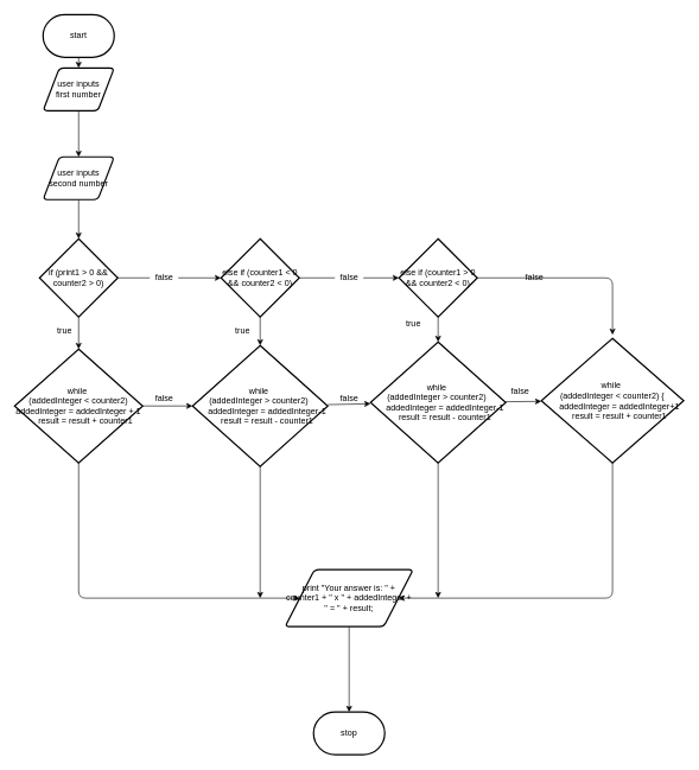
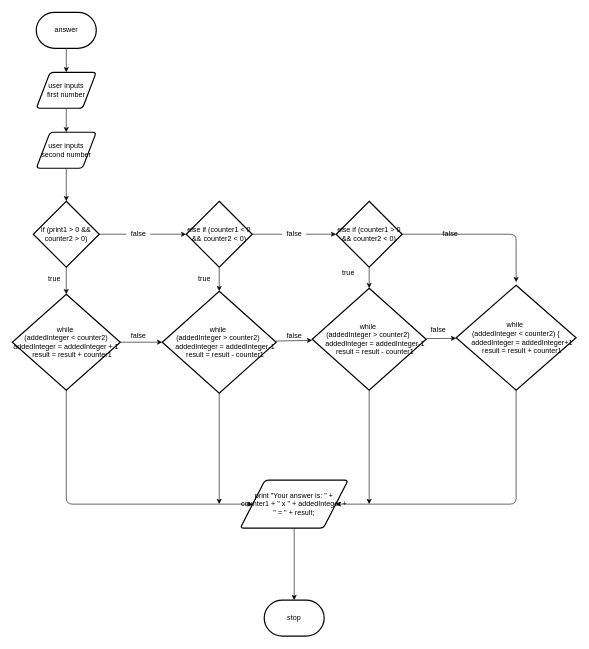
- <mxCell id="3" value="start" style="strokeWidth=2;html=1;shape=mxgraph.flowchart.terminator;whiteSpace=wrap;" vertex="1" parent="1"><mxGeometry x="60" y="20" width="100" height="60" as="geometry" /></mxCell>
+ <mxCell id="3" value="answer" style="strokeWidth=2;html=1;shape=mxgraph.flowchart.terminator;whiteSpace=wrap;" vertex="1" parent="1"><mxGeometry x="60" y="20" width="100" height="60" as="geometry" /></mxCell>
- <mxCell id="5" value="user inputs &lt;br&gt;first number" style="shape=parallelogram;html=1;strokeWidth=2;perimeter=parallelogramPerimeter;whiteSpace=wrap;rounded=1;arcSize=12;size=0.23;" vertex="1" parent="1"><mxGeometry x="60" y="95" width="100" height="60" as="geometry" /></mxCell>
+ <mxCell id="5" value="user inputs &lt;br&gt;first number" style="shape=parallelogram;html=1;strokeWidth=2;perimeter=parallelogramPerimeter;whiteSpace=wrap;rounded=1;arcSize=12;size=0.23;" vertex="1" parent="1"><mxGeometry x="60" y="120" width="100" height="60" as="geometry" /></mxCell>
